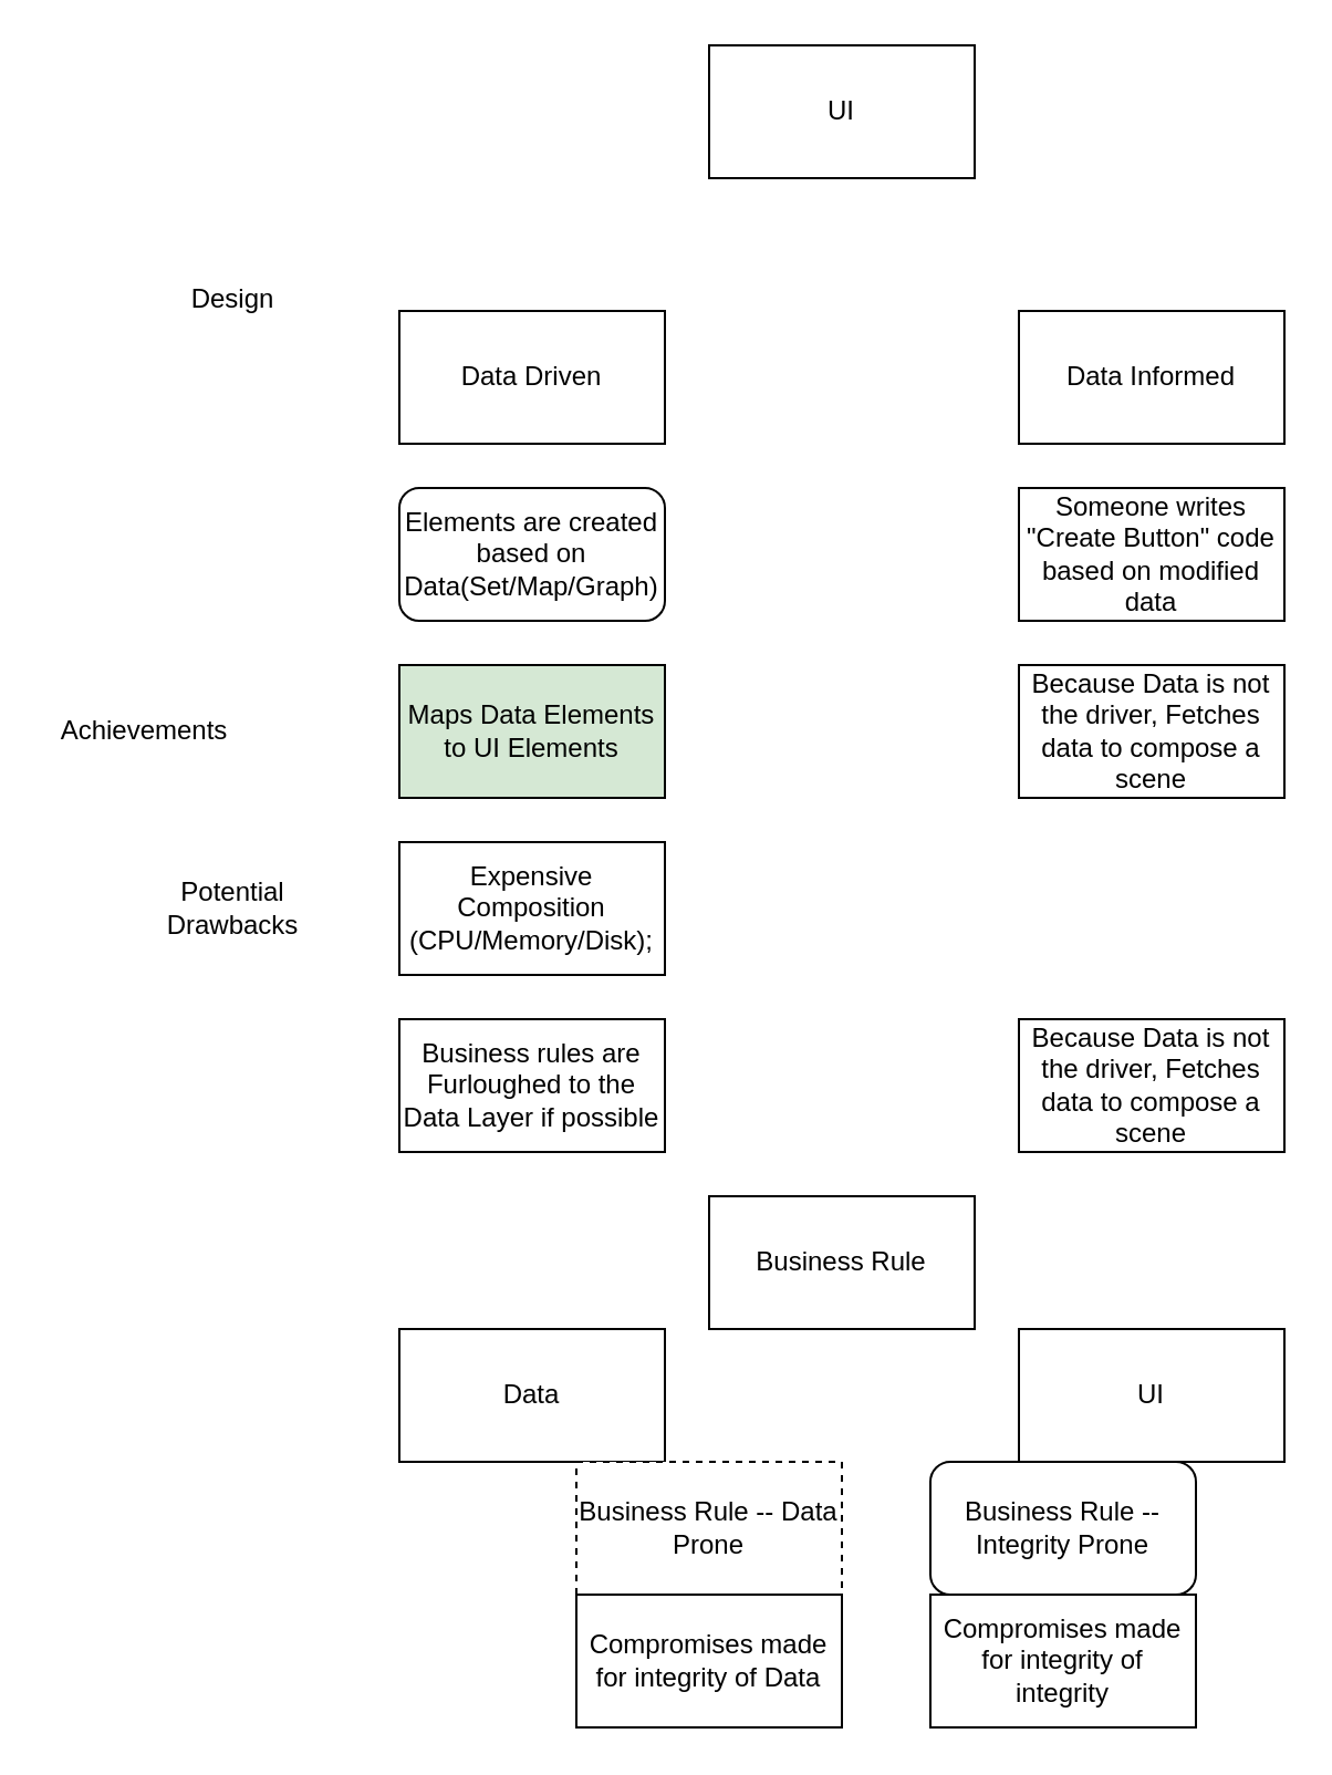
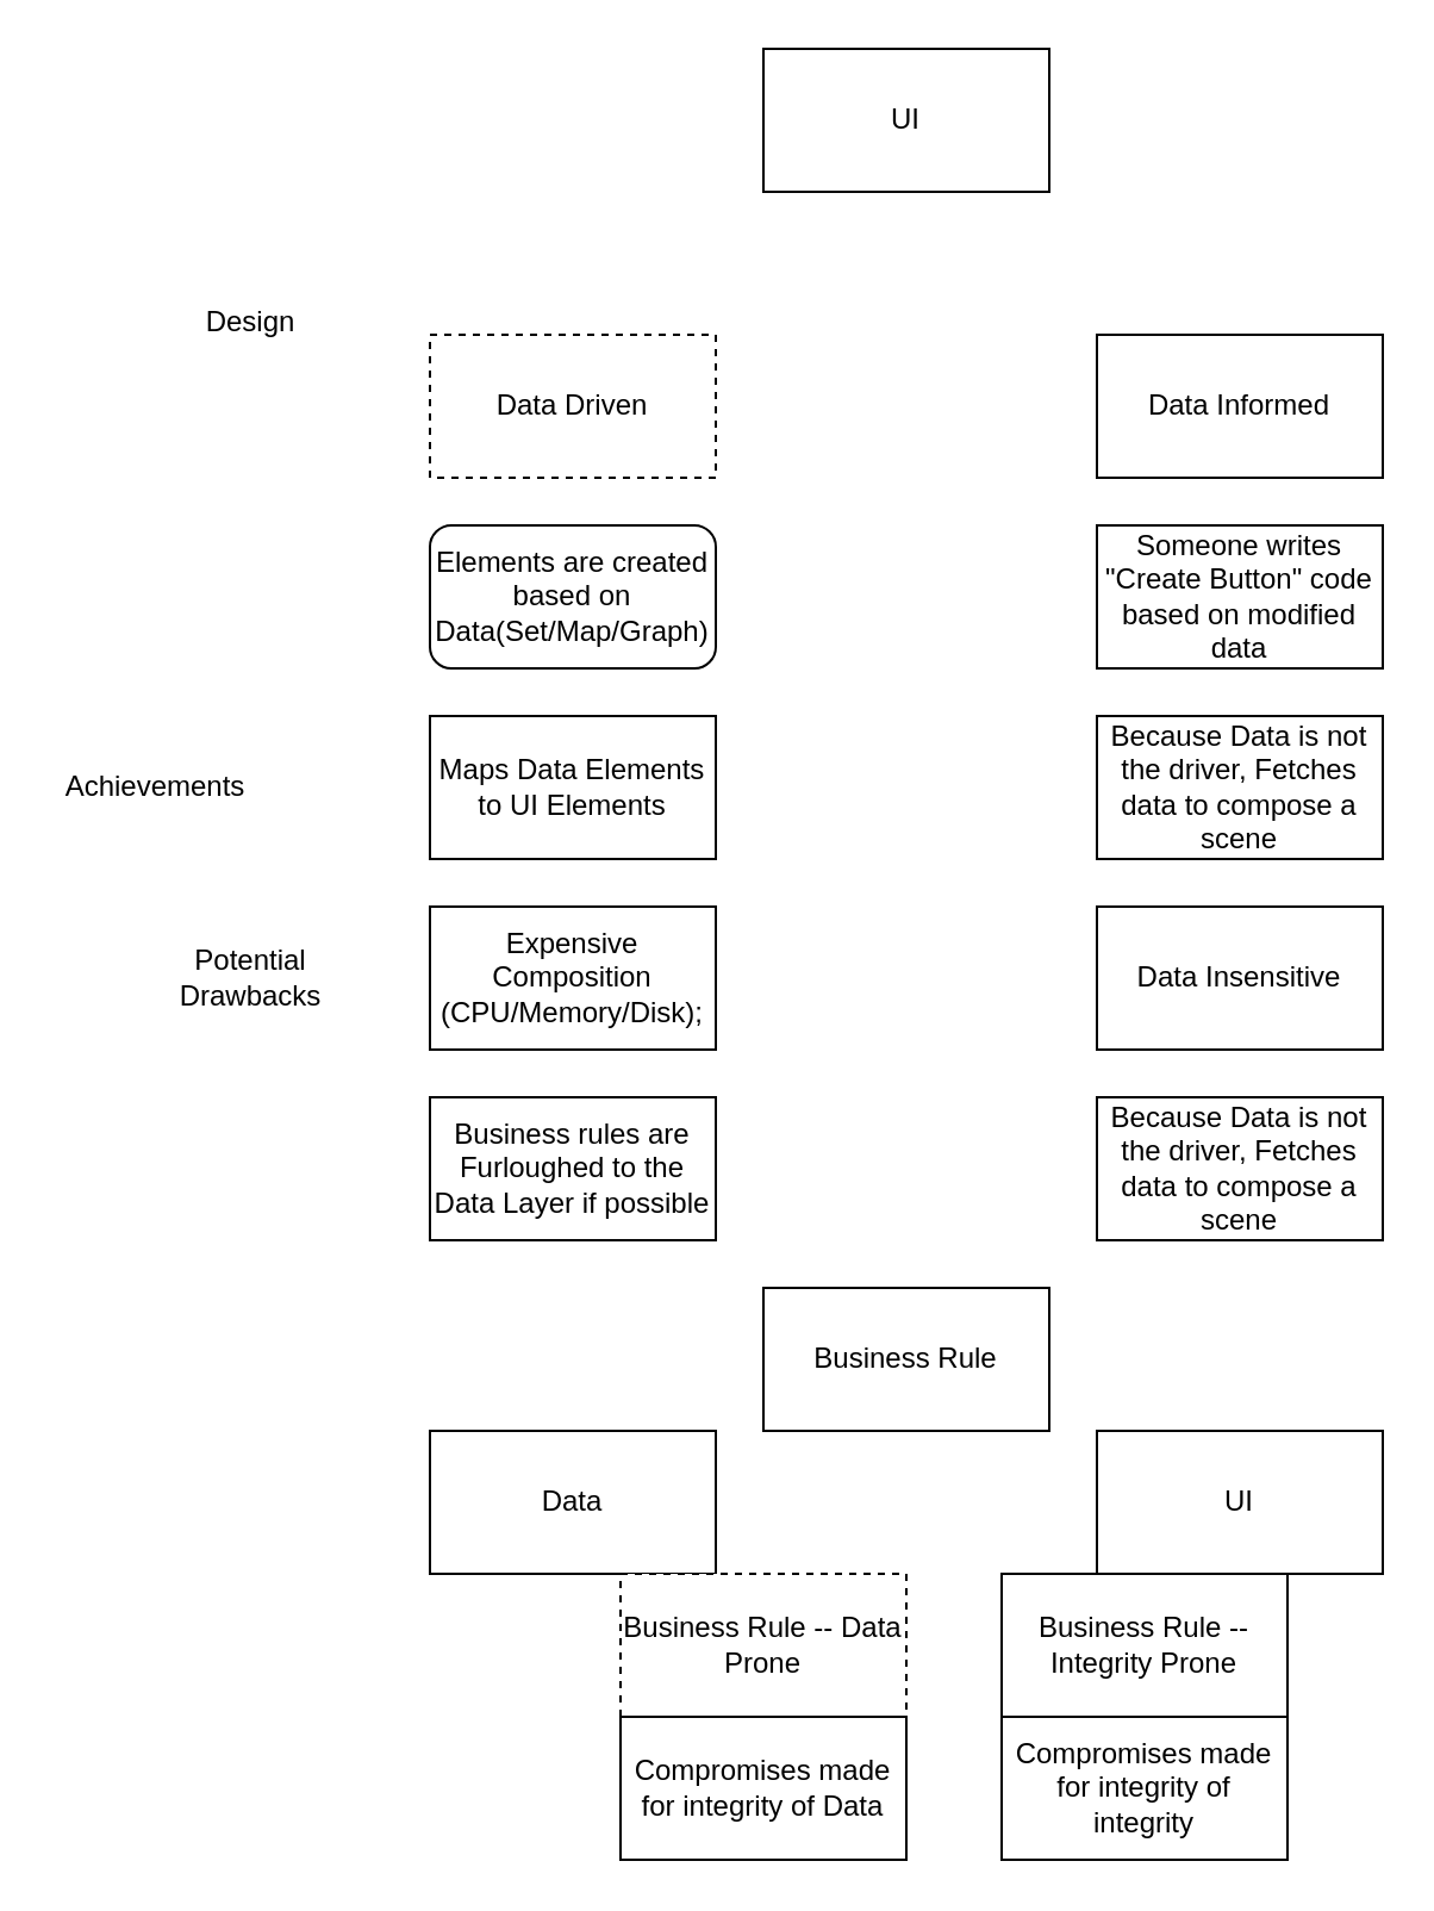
- <mxCell id="3" value="Data Driven" style="rounded=0;whiteSpace=wrap;html=1;" parent="1" vertex="1"><mxGeometry x="180" y="140" width="120" height="60" as="geometry" /></mxCell>
+ <mxCell id="3" value="Data Driven" style="rounded=0;whiteSpace=wrap;html=1;dashed=1;" parent="1" vertex="1"><mxGeometry x="180" y="140" width="120" height="60" as="geometry" /></mxCell>
- <mxCell id="9" value="Maps Data Elements to UI Elements" style="rounded=0;whiteSpace=wrap;html=1;fillColor=#d5e8d4;" parent="1" vertex="1"><mxGeometry x="180" y="300" width="120" height="60" as="geometry" /></mxCell>
+ <mxCell id="9" value="Maps Data Elements to UI Elements" style="rounded=0;whiteSpace=wrap;html=1;" parent="1" vertex="1"><mxGeometry x="180" y="300" width="120" height="60" as="geometry" /></mxCell>
+ <mxCell id="13" value="Data Insensitive" style="rounded=0;whiteSpace=wrap;html=1;" parent="1" vertex="1"><mxGeometry x="460" y="380" width="120" height="60" as="geometry" /></mxCell>
- <mxCell id="20" value="Business Rule -- Integrity Prone" style="whiteSpace=wrap;html=1;rounded=1;" parent="1" vertex="1"><mxGeometry x="420" y="660" width="120" height="60" as="geometry" /></mxCell>
+ <mxCell id="20" value="Business Rule -- Integrity Prone" style="rounded=0;whiteSpace=wrap;html=1;" parent="1" vertex="1"><mxGeometry x="420" y="660" width="120" height="60" as="geometry" /></mxCell>
